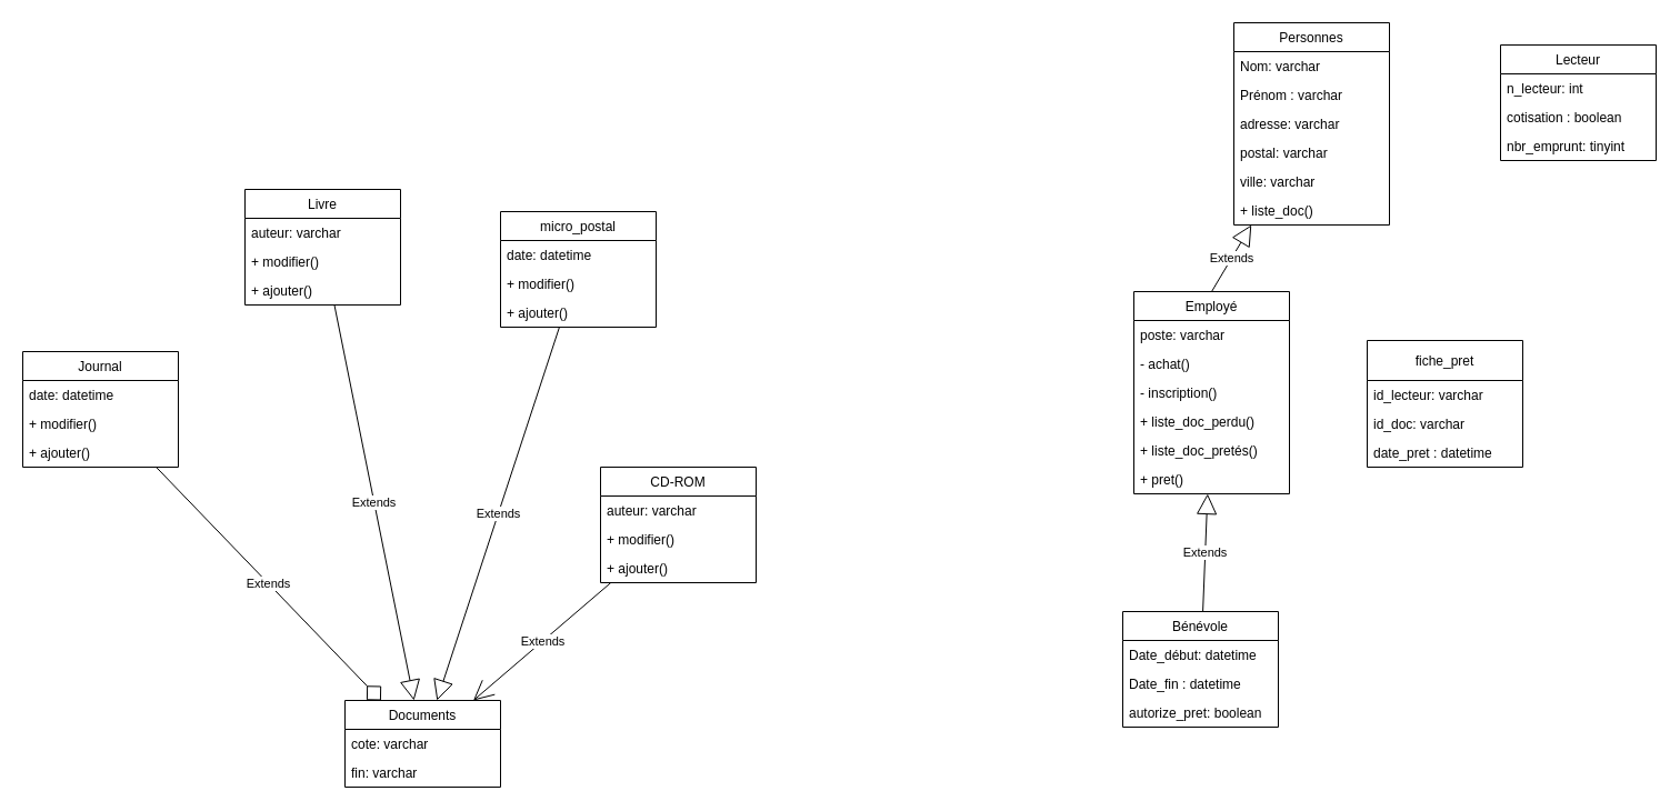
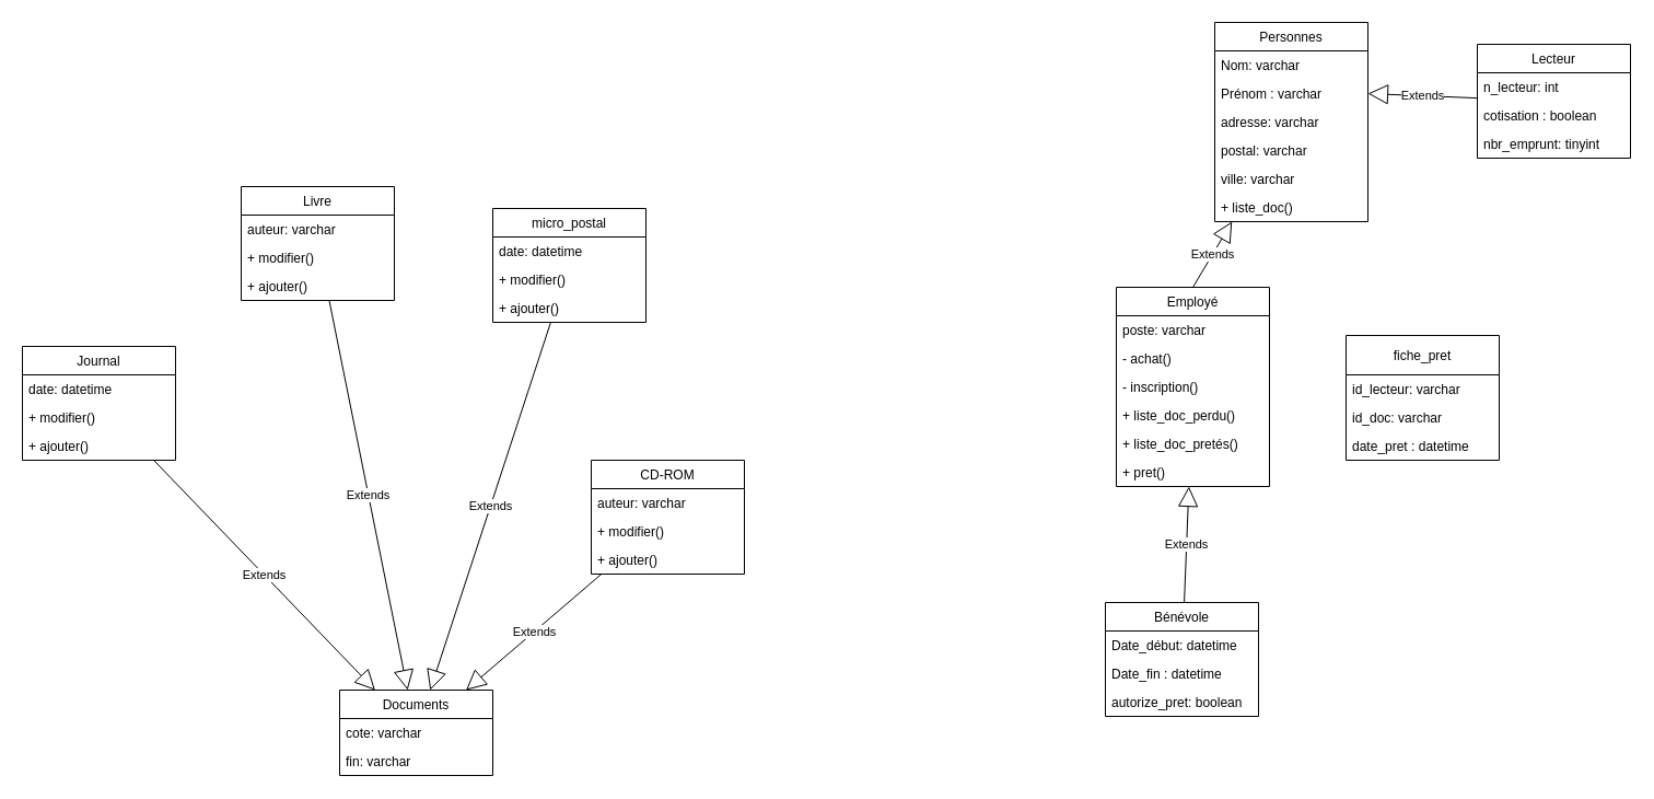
+ <mxCell id="48" value="Extends" style="endArrow=block;endSize=16;endFill=0;html=1;entryX=1;entryY=0.5;entryDx=0;entryDy=0;" parent="1" source="32" target="27" edge="1"><mxGeometry width="160" relative="1" as="geometry"><mxPoint x="490" y="550" as="sourcePoint" /><mxPoint x="1270" y="70" as="targetPoint" /></mxGeometry></mxCell>
- <mxCell id="23" value="Extends" style="endArrow=diamond;endSize=16;endFill=0;html=1;" parent="1" source="9" target="2" edge="1"><mxGeometry width="160" relative="1" as="geometry"><mxPoint x="270" y="1130" as="sourcePoint" /><mxPoint x="470" y="910" as="targetPoint" /></mxGeometry></mxCell>
+ <mxCell id="23" value="Extends" style="endArrow=block;endSize=16;endFill=0;html=1;" parent="1" source="9" target="2" edge="1"><mxGeometry width="160" relative="1" as="geometry"><mxPoint x="270" y="1130" as="sourcePoint" /><mxPoint x="470" y="910" as="targetPoint" /></mxGeometry></mxCell>
- <mxCell id="22" value="Extends" style="endArrow=open;endSize=16;endFill=0;html=1;" parent="1" source="13" target="2" edge="1"><mxGeometry width="160" relative="1" as="geometry"><mxPoint x="290" y="1090" as="sourcePoint" /><mxPoint x="600" y="870" as="targetPoint" /></mxGeometry></mxCell>
+ <mxCell id="22" value="Extends" style="endArrow=block;endSize=16;endFill=0;html=1;" parent="1" source="13" target="2" edge="1"><mxGeometry width="160" relative="1" as="geometry"><mxPoint x="290" y="1090" as="sourcePoint" /><mxPoint x="600" y="870" as="targetPoint" /></mxGeometry></mxCell>
